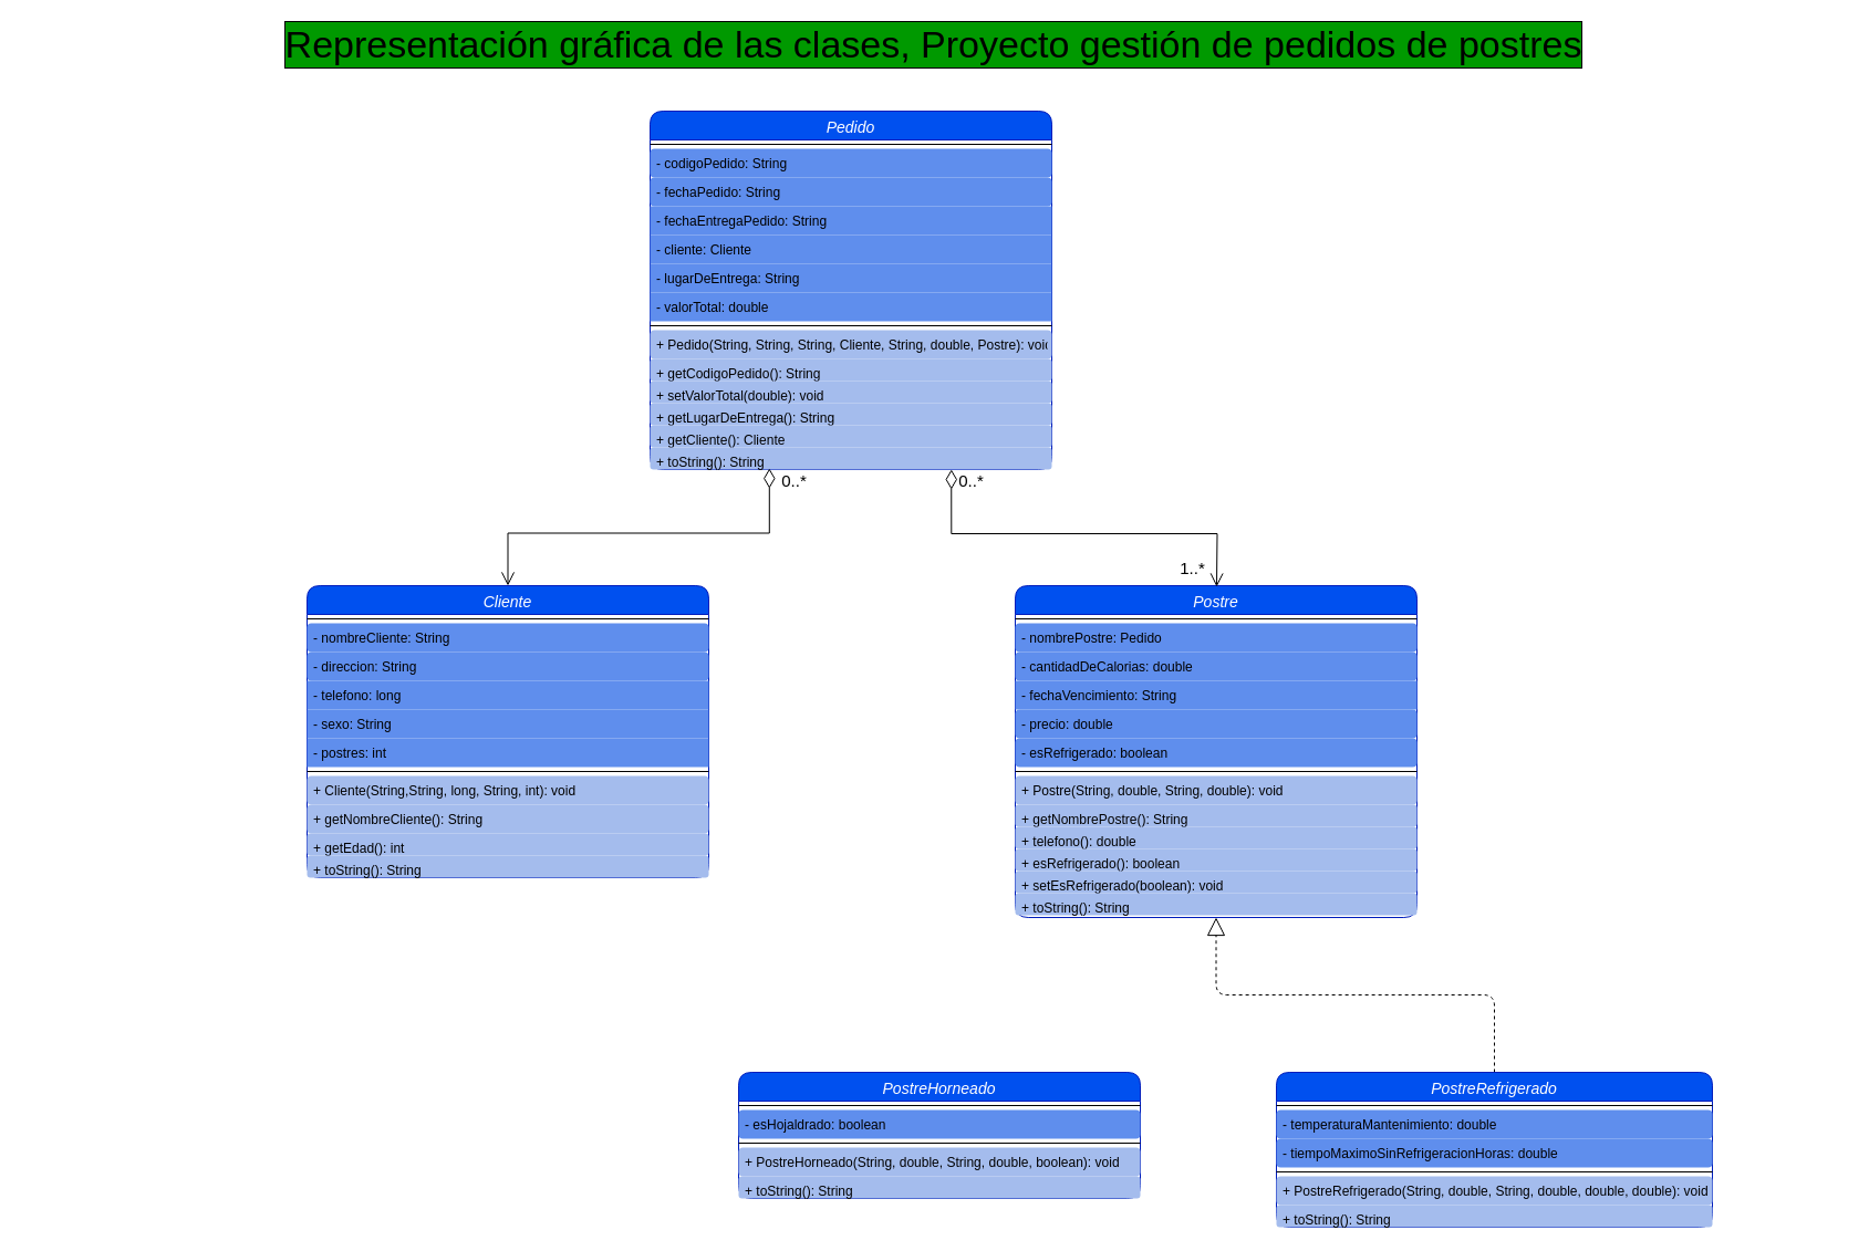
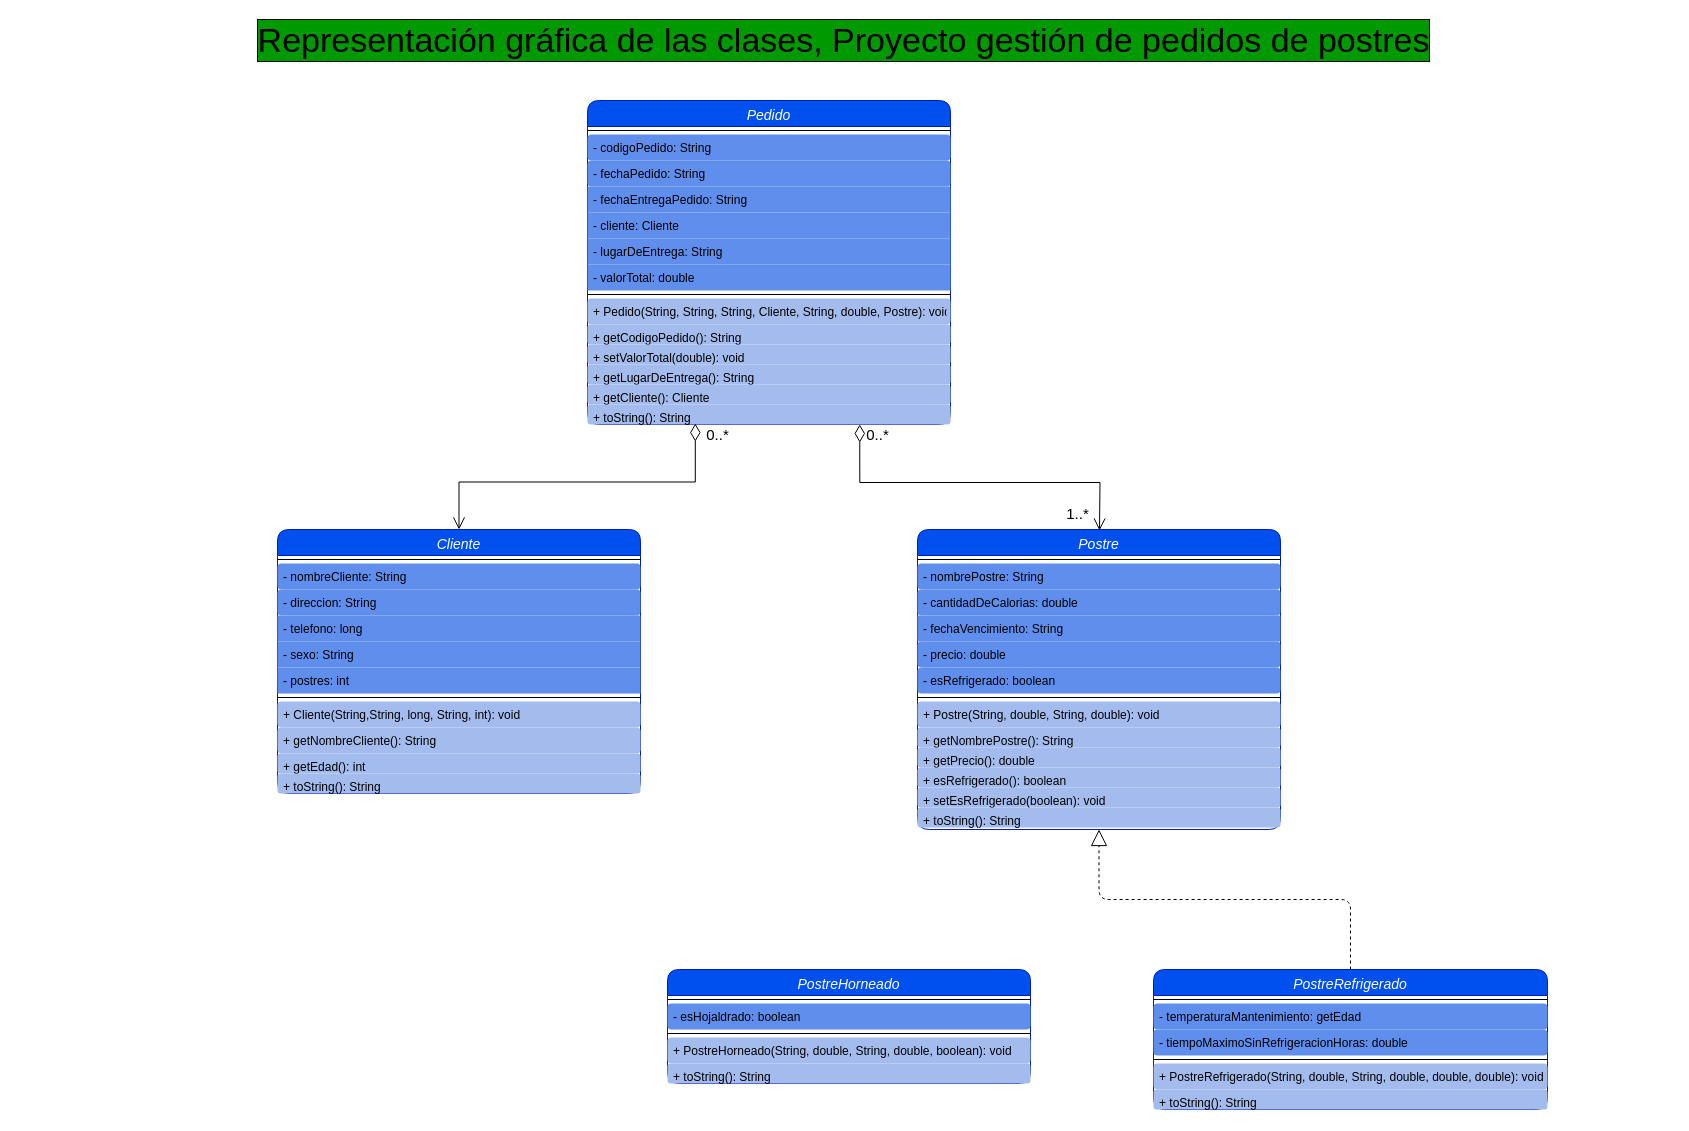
- <mxCell id="21" value="- nombrePostre: Pedido" style="text;align=left;verticalAlign=top;spacingLeft=4;spacingRight=4;overflow=hidden;rotatable=0;points=[[0,0.5],[1,0.5]];portConstraint=eastwest;fillColor=#5f8eed;rounded=1;" vertex="1" parent="19"><mxGeometry y="34" width="363" height="26" as="geometry" /></mxCell>
+ <mxCell id="21" value="- nombrePostre: String" style="text;align=left;verticalAlign=top;spacingLeft=4;spacingRight=4;overflow=hidden;rotatable=0;points=[[0,0.5],[1,0.5]];portConstraint=eastwest;fillColor=#5f8eed;rounded=1;" vertex="1" parent="19"><mxGeometry y="34" width="363" height="26" as="geometry" /></mxCell>
- <mxCell id="29" value="+ telefono(): double" style="text;html=1;align=left;verticalAlign=top;resizable=0;points=[];autosize=1;fontSize=12;fontColor=#000000;rounded=1;fillColor=#a4bced;spacingLeft=4;spacingRight=4;" vertex="1" parent="19"><mxGeometry y="218" width="363" height="20" as="geometry" /></mxCell>
+ <mxCell id="29" value="+ getPrecio(): double" style="text;html=1;align=left;verticalAlign=top;resizable=0;points=[];autosize=1;fontSize=12;fontColor=#000000;rounded=1;fillColor=#a4bced;spacingLeft=4;spacingRight=4;" vertex="1" parent="19"><mxGeometry y="218" width="363" height="20" as="geometry" /></mxCell>
- <mxCell id="47" value="- temperaturaMantenimiento: double" style="text;align=left;verticalAlign=top;spacingLeft=4;spacingRight=4;overflow=hidden;rotatable=0;points=[[0,0.5],[1,0.5]];portConstraint=eastwest;fillColor=#5f8eed;rounded=1;" vertex="1" parent="45"><mxGeometry y="34" width="394" height="26" as="geometry" /></mxCell>
+ <mxCell id="47" value="- temperaturaMantenimiento: getEdad" style="text;align=left;verticalAlign=top;spacingLeft=4;spacingRight=4;overflow=hidden;rotatable=0;points=[[0,0.5],[1,0.5]];portConstraint=eastwest;fillColor=#5f8eed;rounded=1;" vertex="1" parent="45"><mxGeometry y="34" width="394" height="26" as="geometry" /></mxCell>
